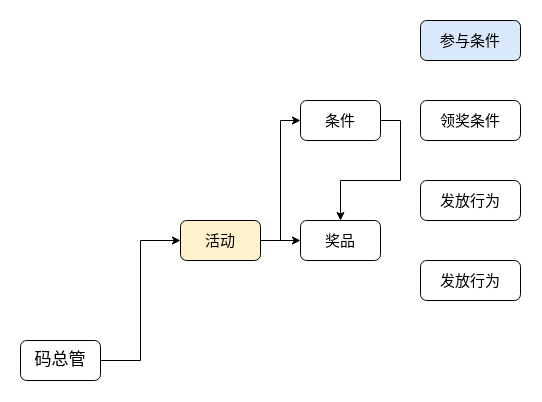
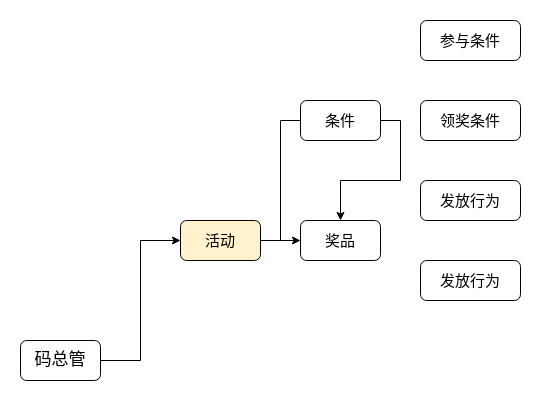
- <mxCell id="10" value="参与条件" style="rounded=1;whiteSpace=wrap;html=1;fontSize=15;fillColor=#dae8fc;" vertex="1" parent="1"><mxGeometry x="420" width="100" height="40" as="geometry" y="20" /></mxCell>
+ <mxCell id="10" value="参与条件" style="rounded=1;whiteSpace=wrap;html=1;fontSize=15;" vertex="1" parent="1"><mxGeometry x="420" width="100" height="40" as="geometry" y="20" /></mxCell>
- <mxCell id="5" style="edgeStyle=orthogonalEdgeStyle;rounded=0;orthogonalLoop=1;jettySize=auto;html=1;exitX=1;exitY=0.5;exitDx=0;exitDy=0;entryX=0;entryY=0.5;entryDx=0;entryDy=0;fontSize=17;" edge="1" parent="1" source="6" target="8"><mxGeometry relative="1" as="geometry" /></mxCell>
+ <mxCell id="5" style="edgeStyle=orthogonalEdgeStyle;rounded=0;orthogonalLoop=1;jettySize=auto;html=1;exitX=1;exitY=0.5;exitDx=0;exitDy=0;entryX=0;entryY=0.5;entryDx=0;entryDy=0;fontSize=17;endArrow=none;" edge="1" parent="1" source="6" target="8"><mxGeometry relative="1" as="geometry" /></mxCell>
